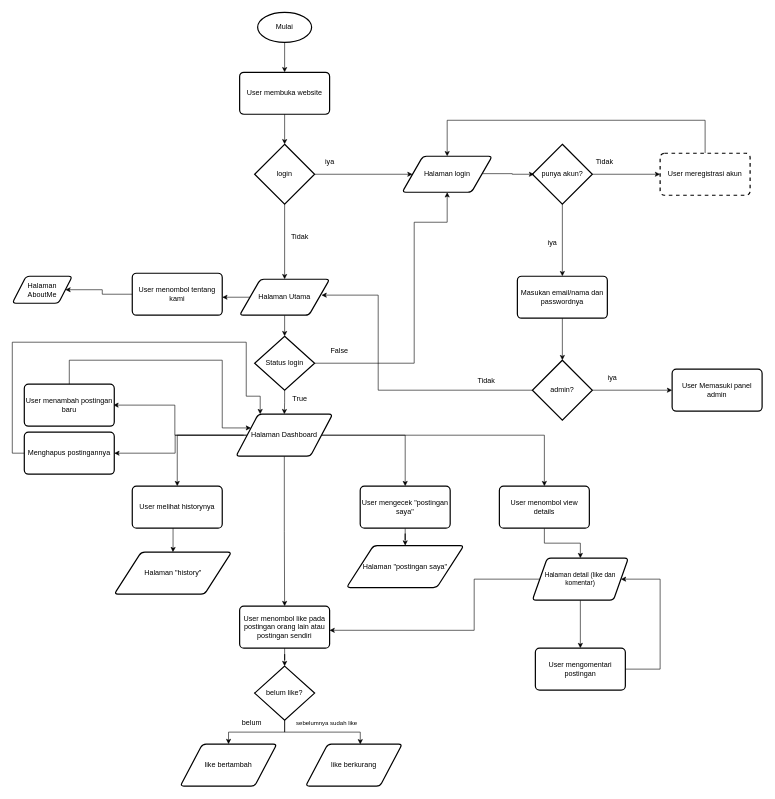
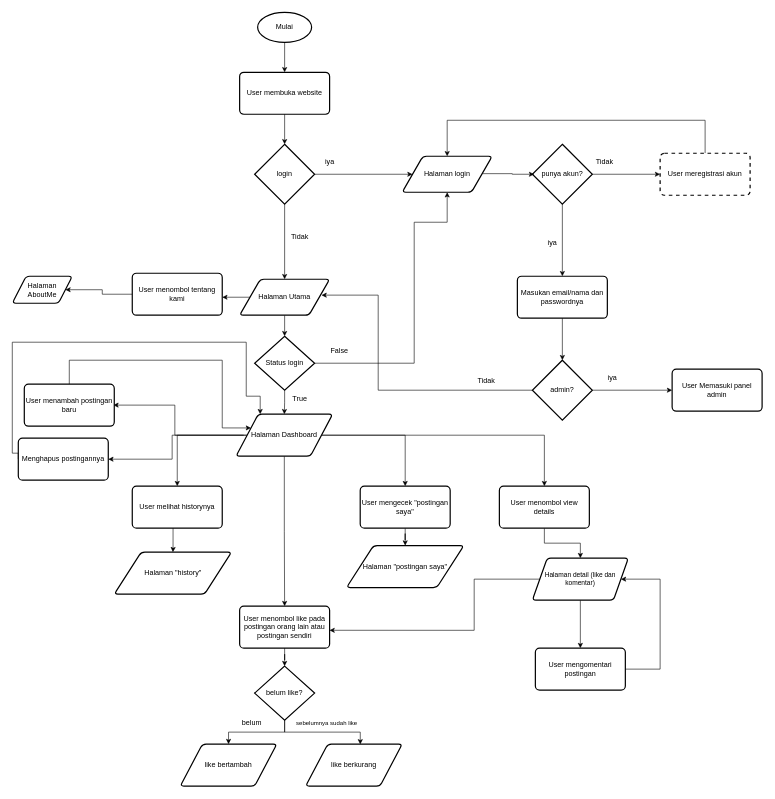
- <mxCell id="58" value="Menghapus postingannya" style="rounded=1;whiteSpace=wrap;html=1;absoluteArcSize=1;arcSize=14;strokeWidth=2;" vertex="1" parent="1"><mxGeometry x="40" y="720" width="150" height="70" as="geometry" /></mxCell>
+ <mxCell id="58" value="Menghapus postingannya" style="rounded=1;whiteSpace=wrap;html=1;absoluteArcSize=1;arcSize=14;strokeWidth=2;" vertex="1" parent="1"><mxGeometry x="30" y="730" width="150" height="70" as="geometry" /></mxCell>
